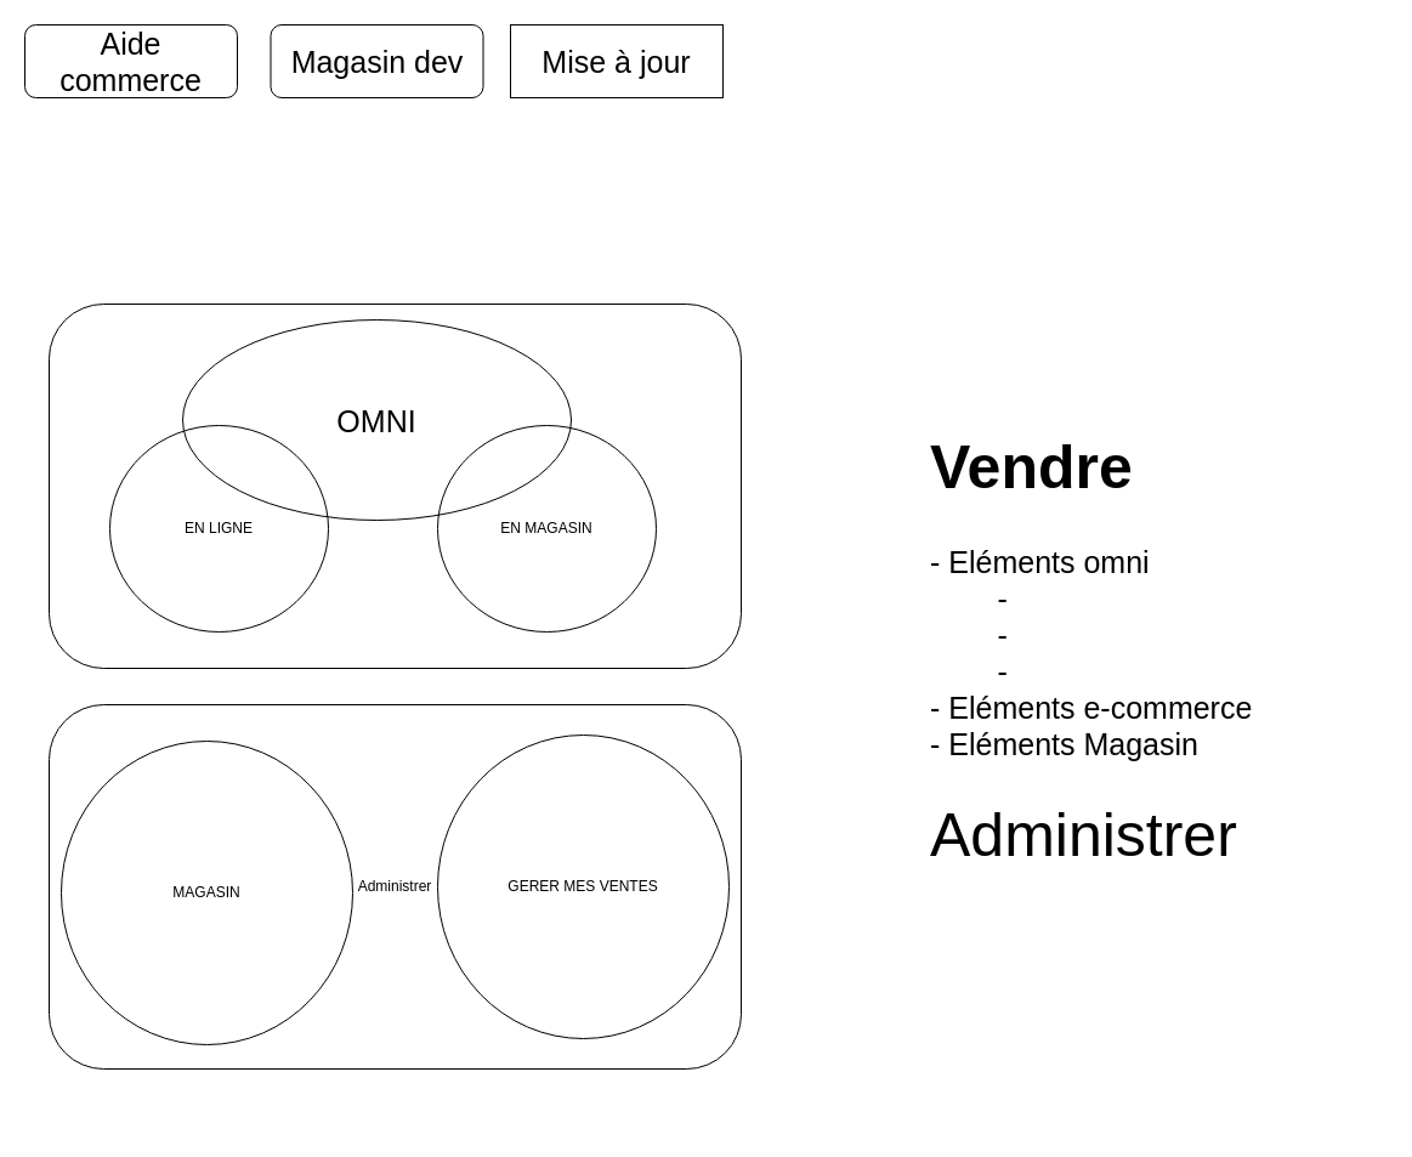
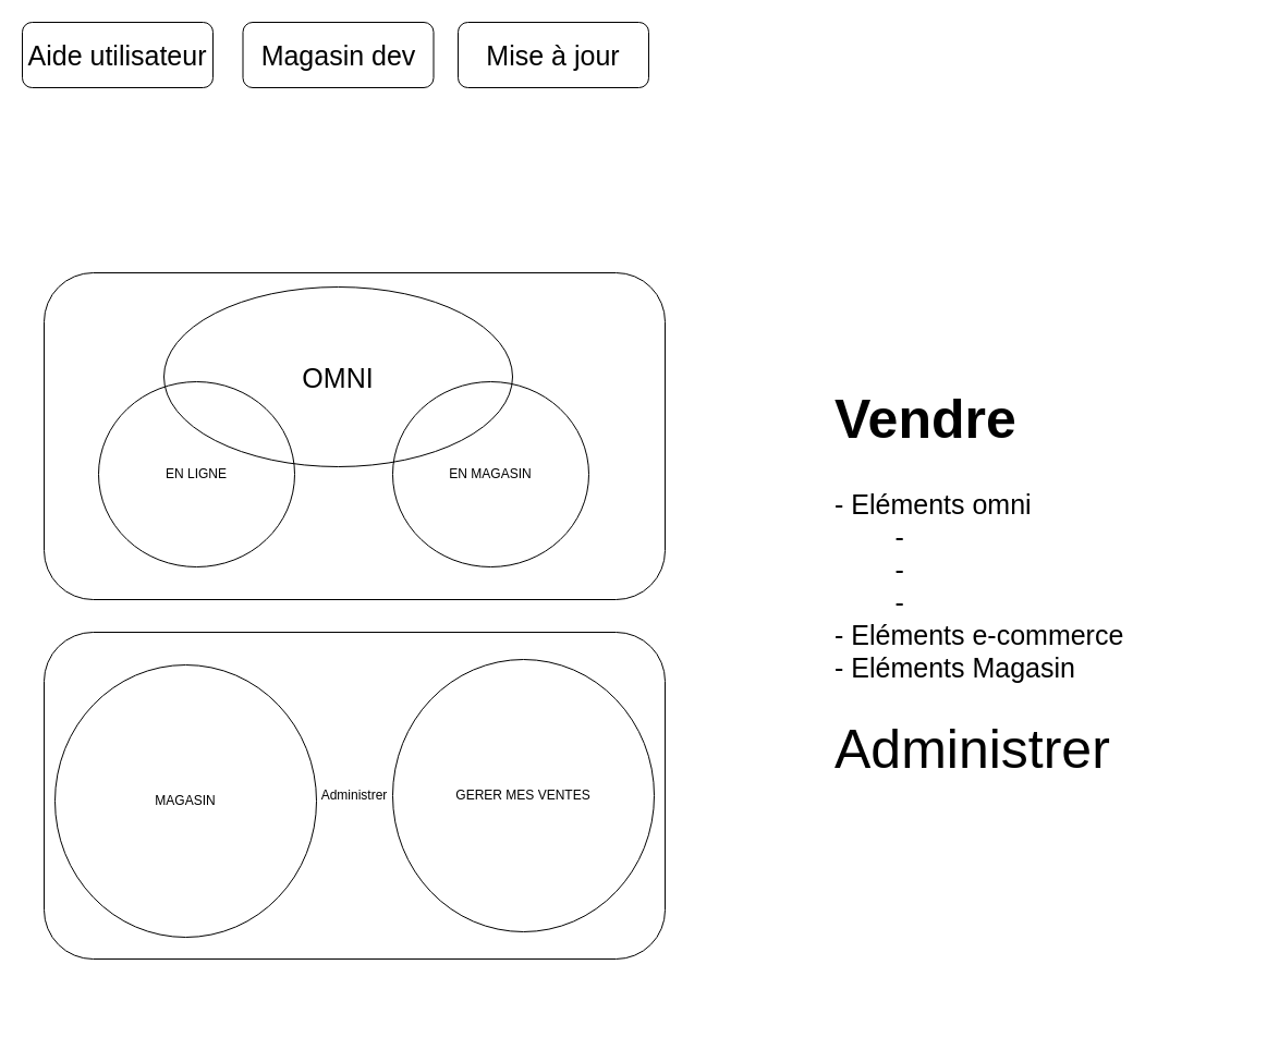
- <mxCell id="10" value="Aide commerce" style="rounded=1;whiteSpace=wrap;html=1;fontSize=25;fillColor=none;" vertex="1" parent="1"><mxGeometry x="20" y="20" width="175" height="60" as="geometry" /></mxCell>
+ <mxCell id="10" value="Aide utilisateur" style="rounded=1;whiteSpace=wrap;html=1;fontSize=25;fillColor=none;" vertex="1" parent="1"><mxGeometry x="20" y="20" width="175" height="60" as="geometry" /></mxCell>
- <mxCell id="9" value="Mise à jour" style="whiteSpace=wrap;html=1;fontSize=25;fillColor=none;rounded=0;" vertex="1" parent="1"><mxGeometry x="420" y="20" width="175" height="60" as="geometry" /></mxCell>
+ <mxCell id="9" value="Mise à jour" style="rounded=1;whiteSpace=wrap;html=1;fontSize=25;fillColor=none;" vertex="1" parent="1"><mxGeometry x="420" y="20" width="175" height="60" as="geometry" /></mxCell>
